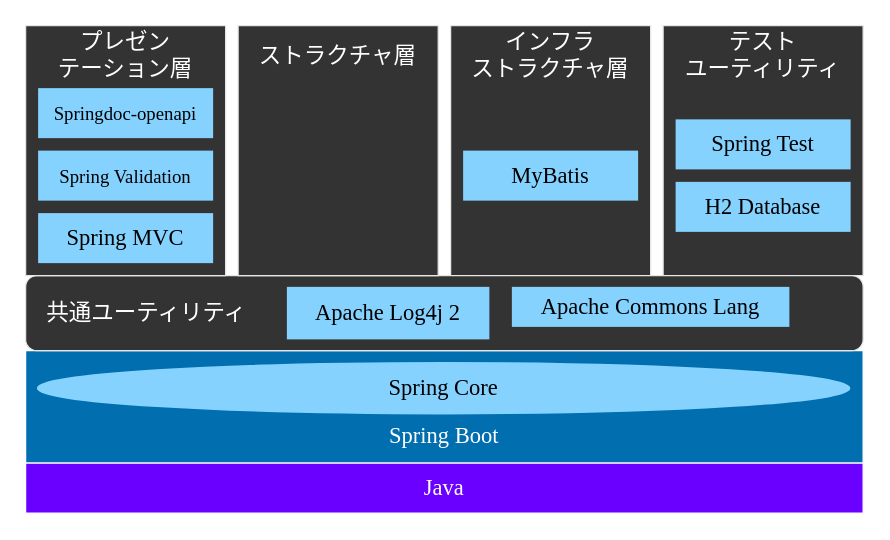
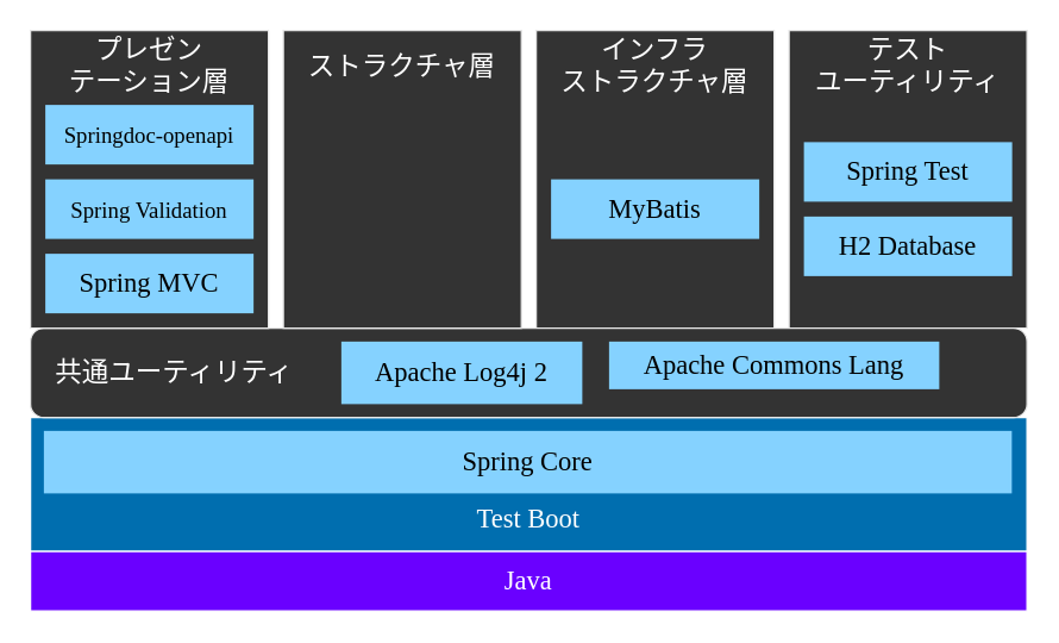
- <mxCell id="8" value="Spring Core" style="ellipse;whiteSpace=wrap;html=1;fontFamily=Noto Sans JP;fontSize=18;fillColor=#85D2FF;fontColor=#000000;strokeColor=#85D2FF;strokeWidth=2;spacingLeft=0;fontSource=https%3A%2F%2Ffonts.googleapis.com%2Fcss%3Ffamily%3DNoto%2BSans%2BJP;" parent="1" vertex="1"><mxGeometry x="30" y="290" width="648.79" height="40" as="geometry" /></mxCell>
+ <mxCell id="8" value="Spring Core" style="rounded=0;whiteSpace=wrap;html=1;fontFamily=Noto Sans JP;fontSize=18;fillColor=#85D2FF;fontColor=#000000;strokeColor=#85D2FF;strokeWidth=2;spacingLeft=0;fontSource=https%3A%2F%2Ffonts.googleapis.com%2Fcss%3Ffamily%3DNoto%2BSans%2BJP;" parent="1" vertex="1"><mxGeometry x="30" y="290" width="648.79" height="40" as="geometry" /></mxCell>
- <mxCell id="2" value="Spring Boot" style="rounded=0;whiteSpace=wrap;html=1;fontFamily=Noto Sans JP;fontSize=18;fillColor=#006EAF;fontColor=#ffffff;strokeColor=#FFFFFF;strokeWidth=1;verticalAlign=bottom;spacingBottom=8;spacingLeft=0;fontSource=https%3A%2F%2Ffonts.googleapis.com%2Fcss%3Ffamily%3DNoto%2BSans%2BJP;" parent="1" vertex="1"><mxGeometry x="20" y="280" width="670" height="90" as="geometry" /></mxCell>
+ <mxCell id="2" value="Test Boot" style="rounded=0;whiteSpace=wrap;html=1;fontFamily=Noto Sans JP;fontSize=18;fillColor=#006EAF;fontColor=#ffffff;strokeColor=#FFFFFF;strokeWidth=1;verticalAlign=bottom;spacingBottom=8;spacingLeft=0;fontSource=https%3A%2F%2Ffonts.googleapis.com%2Fcss%3Ffamily%3DNoto%2BSans%2BJP;" parent="1" vertex="1"><mxGeometry x="20" y="280" width="670" height="90" as="geometry" /></mxCell>
